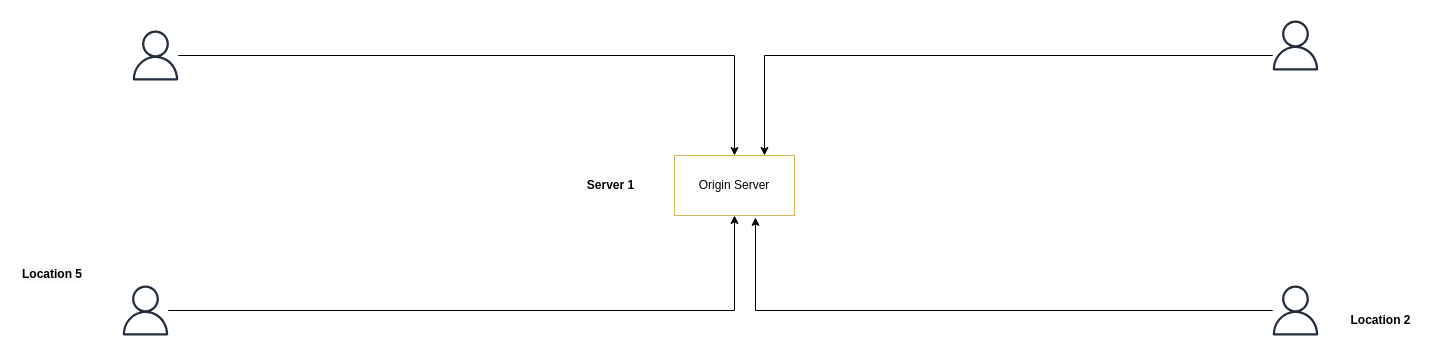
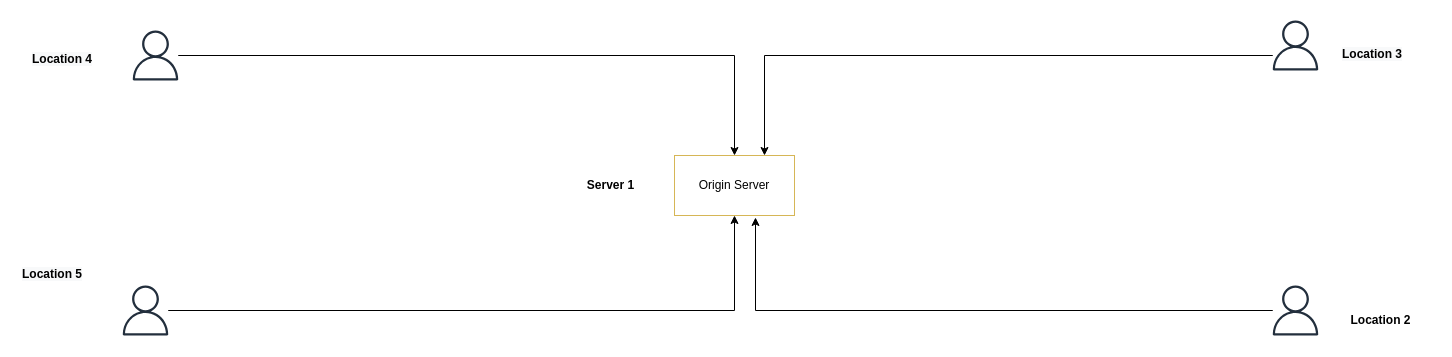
+ <mxCell id="5" value="&lt;b style=&quot;color: rgb(0, 0, 0); font-family: Helvetica; font-size: 12px; font-style: normal; font-variant-ligatures: normal; font-variant-caps: normal; letter-spacing: normal; orphans: 2; text-align: center; text-indent: 0px; text-transform: none; widows: 2; word-spacing: 0px; -webkit-text-stroke-width: 0px; background-color: rgb(248, 249, 250); text-decoration-thickness: initial; text-decoration-style: initial; text-decoration-color: initial;&quot;&gt;Location 3&lt;/b&gt;" style="text;whiteSpace=wrap;html=1;" vertex="1" parent="1"><mxGeometry x="1340" y="40" width="90" height="40" as="geometry" /></mxCell>
+ <mxCell id="6" value="&lt;b style=&quot;color: rgb(0, 0, 0); font-family: Helvetica; font-size: 12px; font-style: normal; font-variant-ligatures: normal; font-variant-caps: normal; letter-spacing: normal; orphans: 2; text-align: center; text-indent: 0px; text-transform: none; widows: 2; word-spacing: 0px; -webkit-text-stroke-width: 0px; background-color: rgb(248, 249, 250); text-decoration-thickness: initial; text-decoration-style: initial; text-decoration-color: initial;&quot;&gt;Location 4&lt;/b&gt;" style="text;whiteSpace=wrap;html=1;" vertex="1" parent="1"><mxGeometry x="30" y="45" width="90" height="40" as="geometry" /></mxCell>
